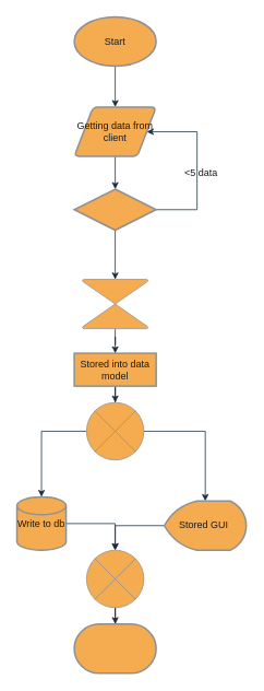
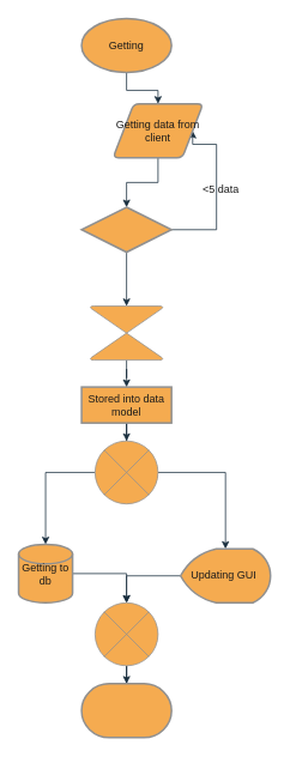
- <mxCell id="3" value="Start" style="strokeWidth=2;html=1;shape=mxgraph.flowchart.start_1;whiteSpace=wrap;fillColor=#F5AB50;strokeColor=#909090;fontColor=#1A1A1A;" vertex="1" parent="1"><mxGeometry x="90" y="20" width="100" height="60" as="geometry" /></mxCell>
+ <mxCell id="3" value="Getting" style="strokeWidth=2;html=1;shape=mxgraph.flowchart.start_1;whiteSpace=wrap;fillColor=#F5AB50;strokeColor=#909090;fontColor=#1A1A1A;" vertex="1" parent="1"><mxGeometry x="90" y="20" width="100" height="60" as="geometry" /></mxCell>
- <mxCell id="8" value="Getting data from client" style="shape=parallelogram;html=1;strokeWidth=2;perimeter=parallelogramPerimeter;whiteSpace=wrap;rounded=1;arcSize=12;size=0.23;fillColor=#F5AB50;strokeColor=#909090;fontColor=#1A1A1A;" vertex="1" parent="1"><mxGeometry x="90" y="130" width="100" height="60" as="geometry" /></mxCell>
+ <mxCell id="8" value="Getting data from client" style="shape=parallelogram;html=1;strokeWidth=2;perimeter=parallelogramPerimeter;whiteSpace=wrap;rounded=1;arcSize=12;size=0.23;fillColor=#F5AB50;strokeColor=#909090;fontColor=#1A1A1A;" vertex="1" parent="1"><mxGeometry x="125" y="115" width="100" height="60" as="geometry" /></mxCell>
- <mxCell id="20" value="Write to db" style="strokeWidth=2;html=1;shape=mxgraph.flowchart.database;whiteSpace=wrap;fillColor=#F5AB50;strokeColor=#909090;fontColor=#1A1A1A;" vertex="1" parent="1"><mxGeometry x="20" y="605" width="60" height="65" as="geometry" /></mxCell>
+ <mxCell id="20" value="Getting to db" style="strokeWidth=2;html=1;shape=mxgraph.flowchart.database;whiteSpace=wrap;fillColor=#F5AB50;strokeColor=#909090;fontColor=#1A1A1A;" vertex="1" parent="1"><mxGeometry x="20" y="605" width="60" height="65" as="geometry" /></mxCell>
- <mxCell id="18" value="Stored GUI&amp;nbsp;" style="strokeWidth=2;html=1;shape=mxgraph.flowchart.display;whiteSpace=wrap;fillColor=#F5AB50;strokeColor=#909090;fontColor=#1A1A1A;" vertex="1" parent="1"><mxGeometry x="200" y="610" width="100" height="60" as="geometry" /></mxCell>
+ <mxCell id="18" value="Updating GUI&amp;nbsp;" style="strokeWidth=2;html=1;shape=mxgraph.flowchart.display;whiteSpace=wrap;fillColor=#F5AB50;strokeColor=#909090;fontColor=#1A1A1A;" vertex="1" parent="1"><mxGeometry x="200" y="610" width="100" height="60" as="geometry" /></mxCell>
